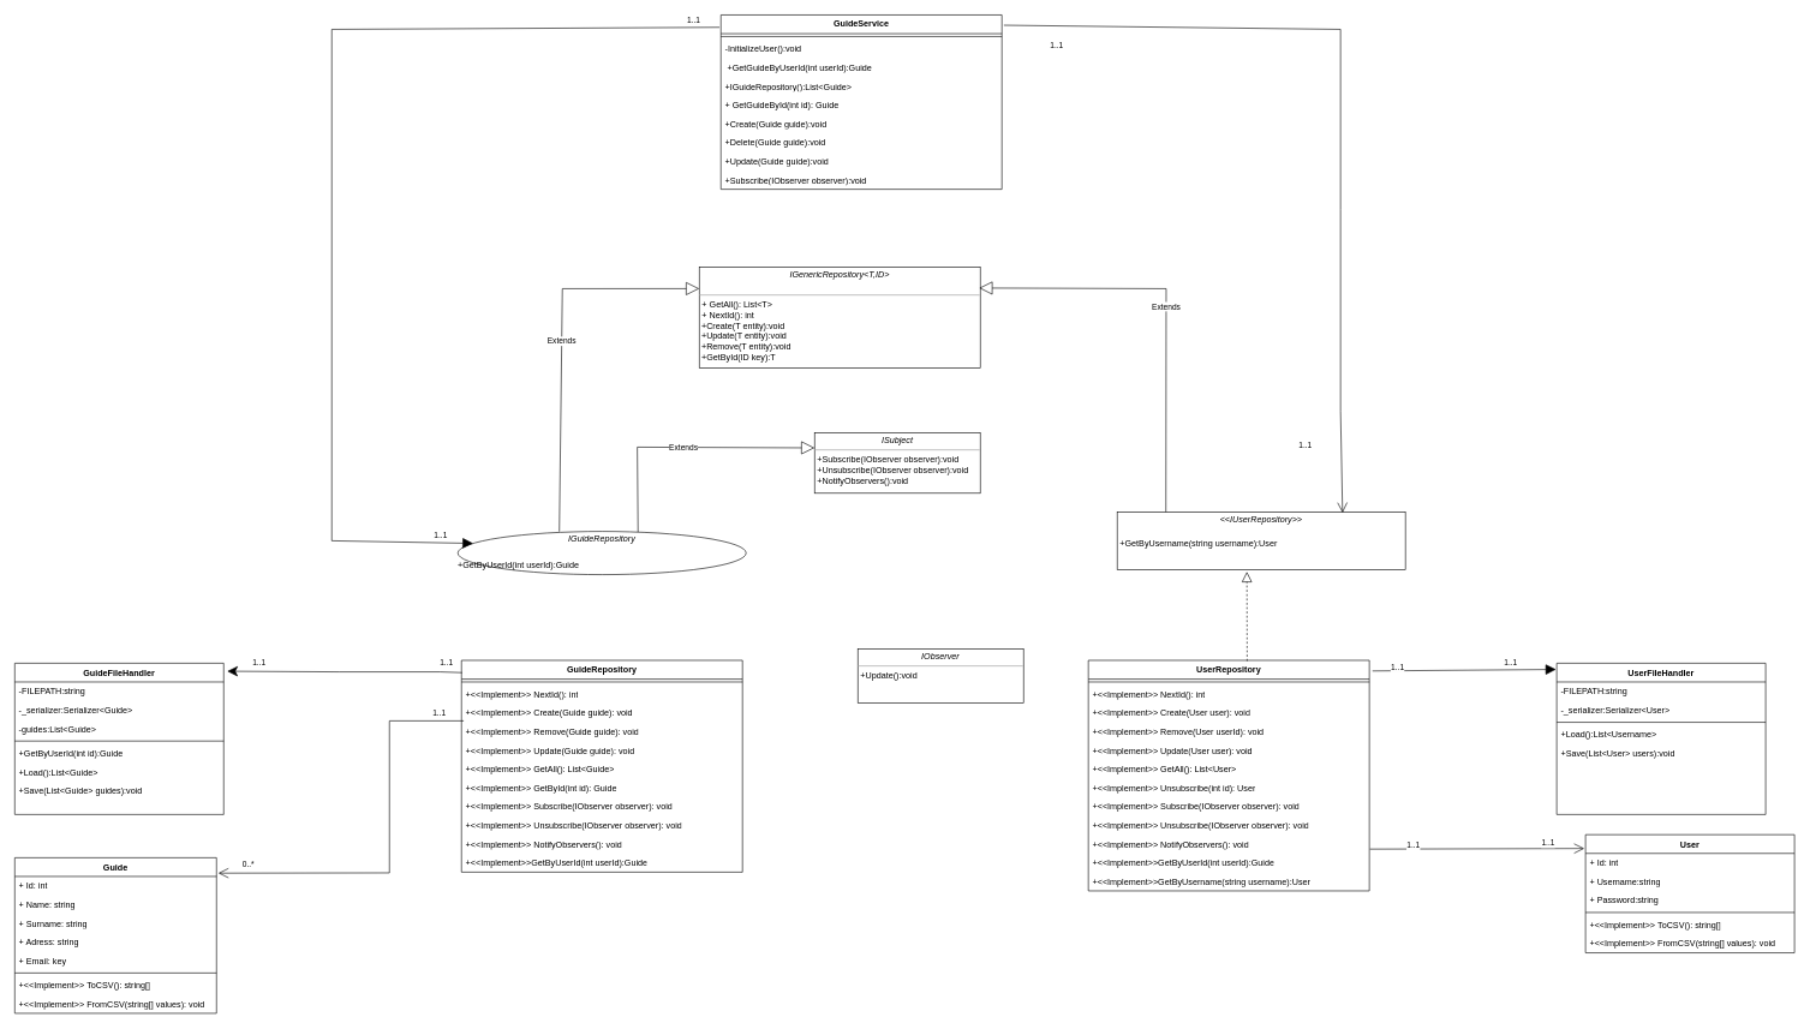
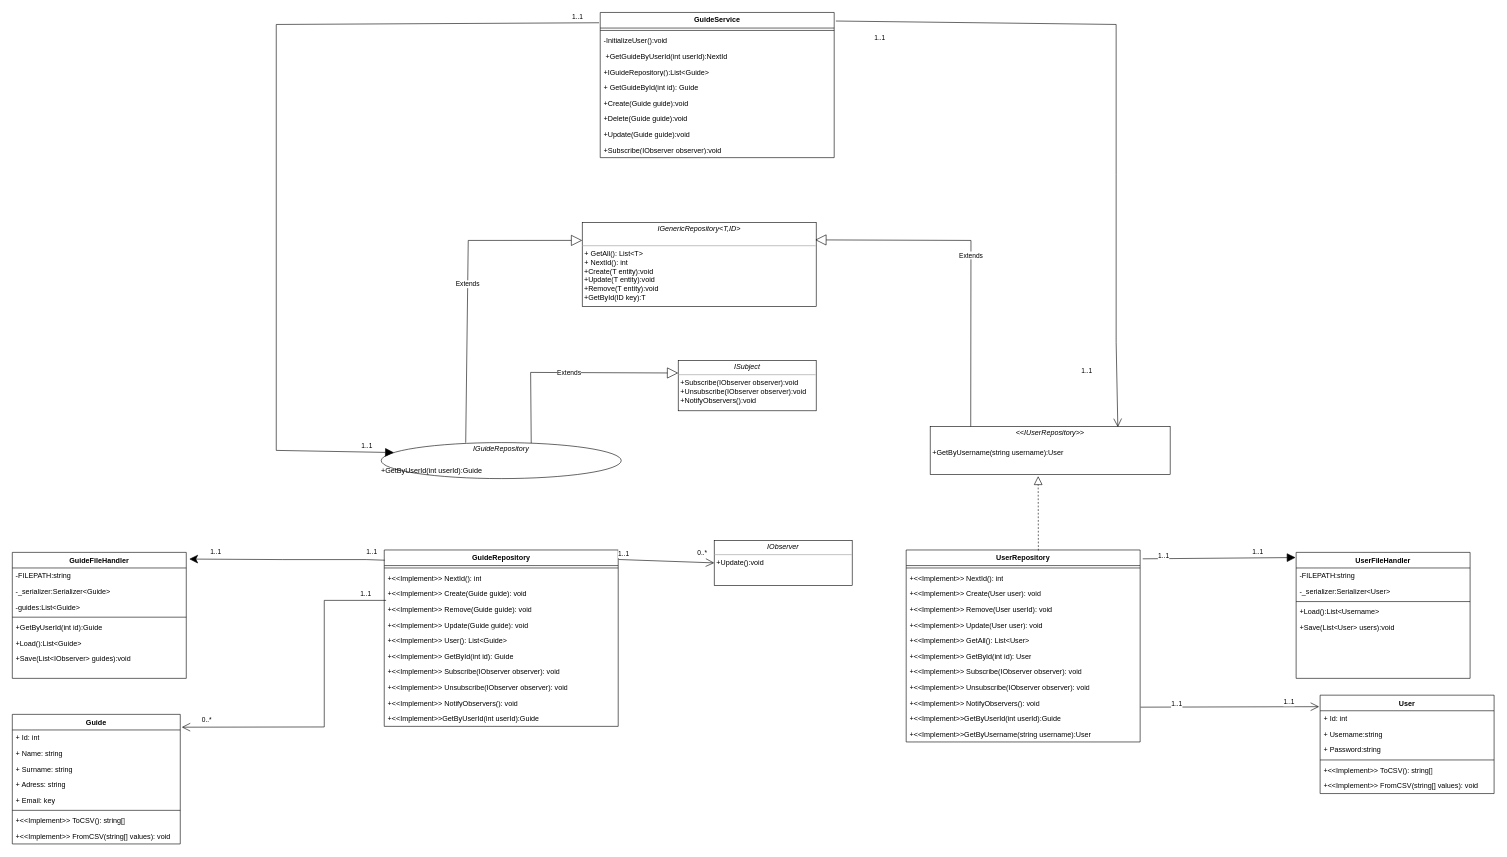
- <mxCell id="49" value="&amp;nbsp;+GetGuideByUserId(int userId):Guide&amp;nbsp;" style="text;strokeColor=none;fillColor=none;align=left;verticalAlign=top;spacingLeft=4;spacingRight=4;overflow=hidden;rotatable=0;points=[[0,0.5],[1,0.5]];portConstraint=eastwest;whiteSpace=wrap;html=1;labelBackgroundColor=none;" parent="46" vertex="1"><mxGeometry y="60" width="390" height="26" as="geometry" /></mxCell>
+ <mxCell id="49" value="&amp;nbsp;+GetGuideByUserId(int userId):NextId&amp;nbsp;" style="text;strokeColor=none;fillColor=none;align=left;verticalAlign=top;spacingLeft=4;spacingRight=4;overflow=hidden;rotatable=0;points=[[0,0.5],[1,0.5]];portConstraint=eastwest;whiteSpace=wrap;html=1;labelBackgroundColor=none;" parent="46" vertex="1"><mxGeometry y="60" width="390" height="26" as="geometry" /></mxCell>
+ <mxCell id="61" value="" style="endArrow=open;endFill=1;endSize=12;html=1;rounded=0;exitX=1.002;exitY=0.054;exitDx=0;exitDy=0;entryX=0;entryY=0.5;entryDx=0;entryDy=0;exitPerimeter=0;" parent="1" source="14" target="13" edge="1"><mxGeometry width="160" relative="1" as="geometry"><mxPoint x="1420" y="971" as="sourcePoint" /><mxPoint x="1099" y="970" as="targetPoint" /><Array as="points" /></mxGeometry></mxCell>
+ <mxCell id="62" value="1..1" style="edgeLabel;html=1;align=center;verticalAlign=middle;resizable=0;points=[];" parent="61" vertex="1" connectable="0"><mxGeometry x="-0.881" relative="1" as="geometry"><mxPoint x="-1" y="-10" as="offset" /></mxGeometry></mxCell>
+ <mxCell id="63" value="0..*" style="edgeLabel;html=1;align=center;verticalAlign=middle;resizable=0;points=[];" parent="61" vertex="1" connectable="0"><mxGeometry x="0.749" relative="1" as="geometry"><mxPoint y="-16" as="offset" /></mxGeometry></mxCell>
- <mxCell id="20" value="+&amp;lt;&amp;lt;Implement&amp;gt;&amp;gt; GetAll(): List&amp;lt;Guide&amp;gt;" style="text;strokeColor=none;fillColor=none;align=left;verticalAlign=top;spacingLeft=4;spacingRight=4;overflow=hidden;rotatable=0;points=[[0,0.5],[1,0.5]];portConstraint=eastwest;whiteSpace=wrap;html=1;labelBackgroundColor=none;" parent="14" vertex="1"><mxGeometry y="138" width="390" height="26" as="geometry" /></mxCell>
+ <mxCell id="20" value="+&amp;lt;&amp;lt;Implement&amp;gt;&amp;gt; User(): List&amp;lt;Guide&amp;gt;" style="text;strokeColor=none;fillColor=none;align=left;verticalAlign=top;spacingLeft=4;spacingRight=4;overflow=hidden;rotatable=0;points=[[0,0.5],[1,0.5]];portConstraint=eastwest;whiteSpace=wrap;html=1;labelBackgroundColor=none;" parent="14" vertex="1"><mxGeometry y="138" width="390" height="26" as="geometry" /></mxCell>
- <mxCell id="33" value="+&amp;lt;&amp;lt;Implement&amp;gt;&amp;gt; Unsubscribe(int id): User" style="text;strokeColor=none;fillColor=none;align=left;verticalAlign=top;spacingLeft=4;spacingRight=4;overflow=hidden;rotatable=0;points=[[0,0.5],[1,0.5]];portConstraint=eastwest;whiteSpace=wrap;html=1;labelBackgroundColor=none;" parent="26" vertex="1"><mxGeometry y="164" width="390" height="26" as="geometry" /></mxCell>
+ <mxCell id="33" value="+&amp;lt;&amp;lt;Implement&amp;gt;&amp;gt; GetById(int id): User" style="text;strokeColor=none;fillColor=none;align=left;verticalAlign=top;spacingLeft=4;spacingRight=4;overflow=hidden;rotatable=0;points=[[0,0.5],[1,0.5]];portConstraint=eastwest;whiteSpace=wrap;html=1;labelBackgroundColor=none;" parent="26" vertex="1"><mxGeometry y="164" width="390" height="26" as="geometry" /></mxCell>
- <mxCell id="9" value="+Save(List&amp;lt;Guide&amp;gt; guides):void" style="text;strokeColor=none;fillColor=none;align=left;verticalAlign=top;spacingLeft=4;spacingRight=4;overflow=hidden;rotatable=0;points=[[0,0.5],[1,0.5]];portConstraint=eastwest;whiteSpace=wrap;html=1;" parent="2" vertex="1"><mxGeometry y="164" width="290" height="26" as="geometry" /></mxCell>
+ <mxCell id="9" value="+Save(List&amp;lt;IObserver&amp;gt; guides):void" style="text;strokeColor=none;fillColor=none;align=left;verticalAlign=top;spacingLeft=4;spacingRight=4;overflow=hidden;rotatable=0;points=[[0,0.5],[1,0.5]];portConstraint=eastwest;whiteSpace=wrap;html=1;" parent="2" vertex="1"><mxGeometry y="164" width="290" height="26" as="geometry" /></mxCell>
